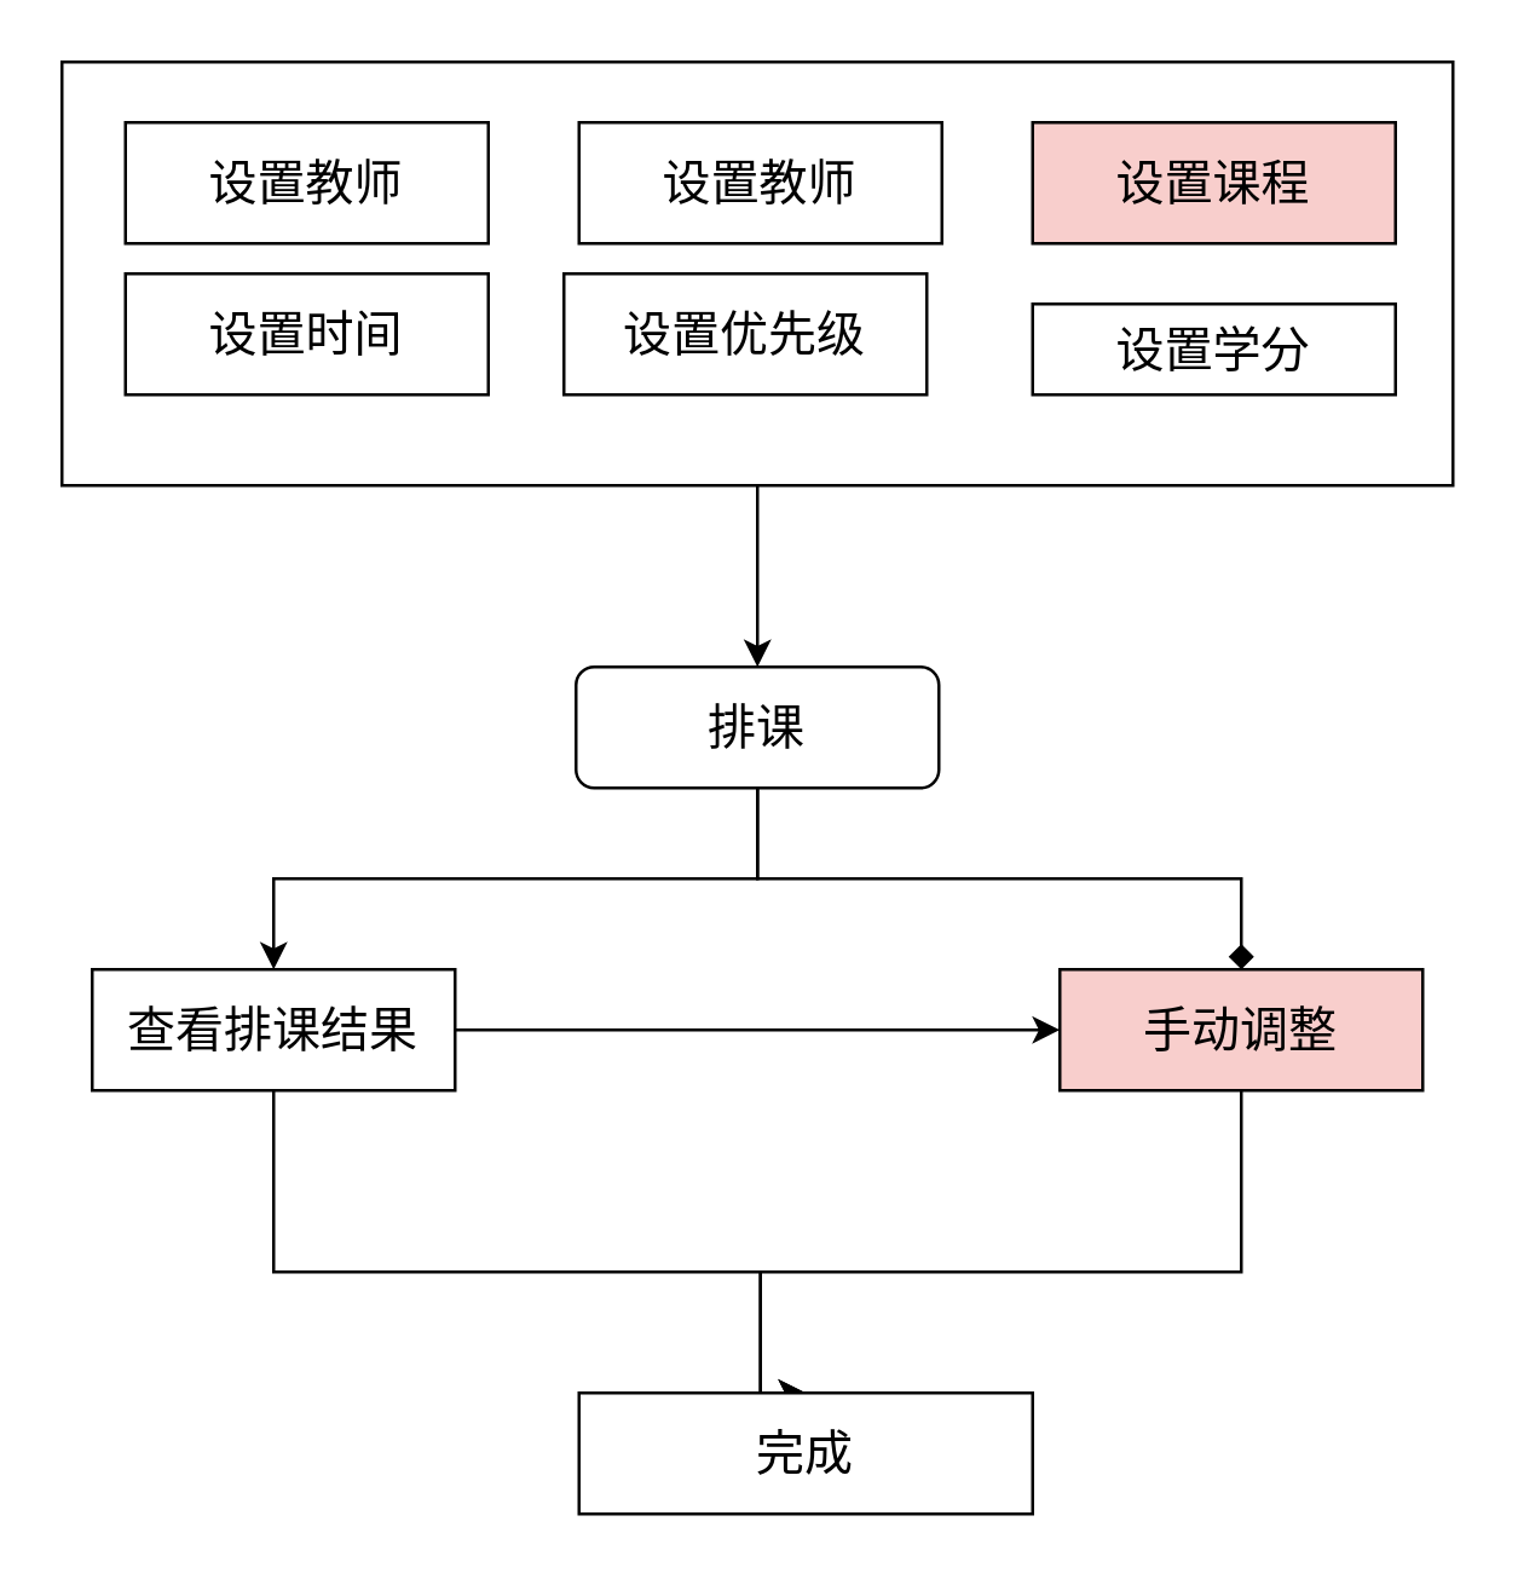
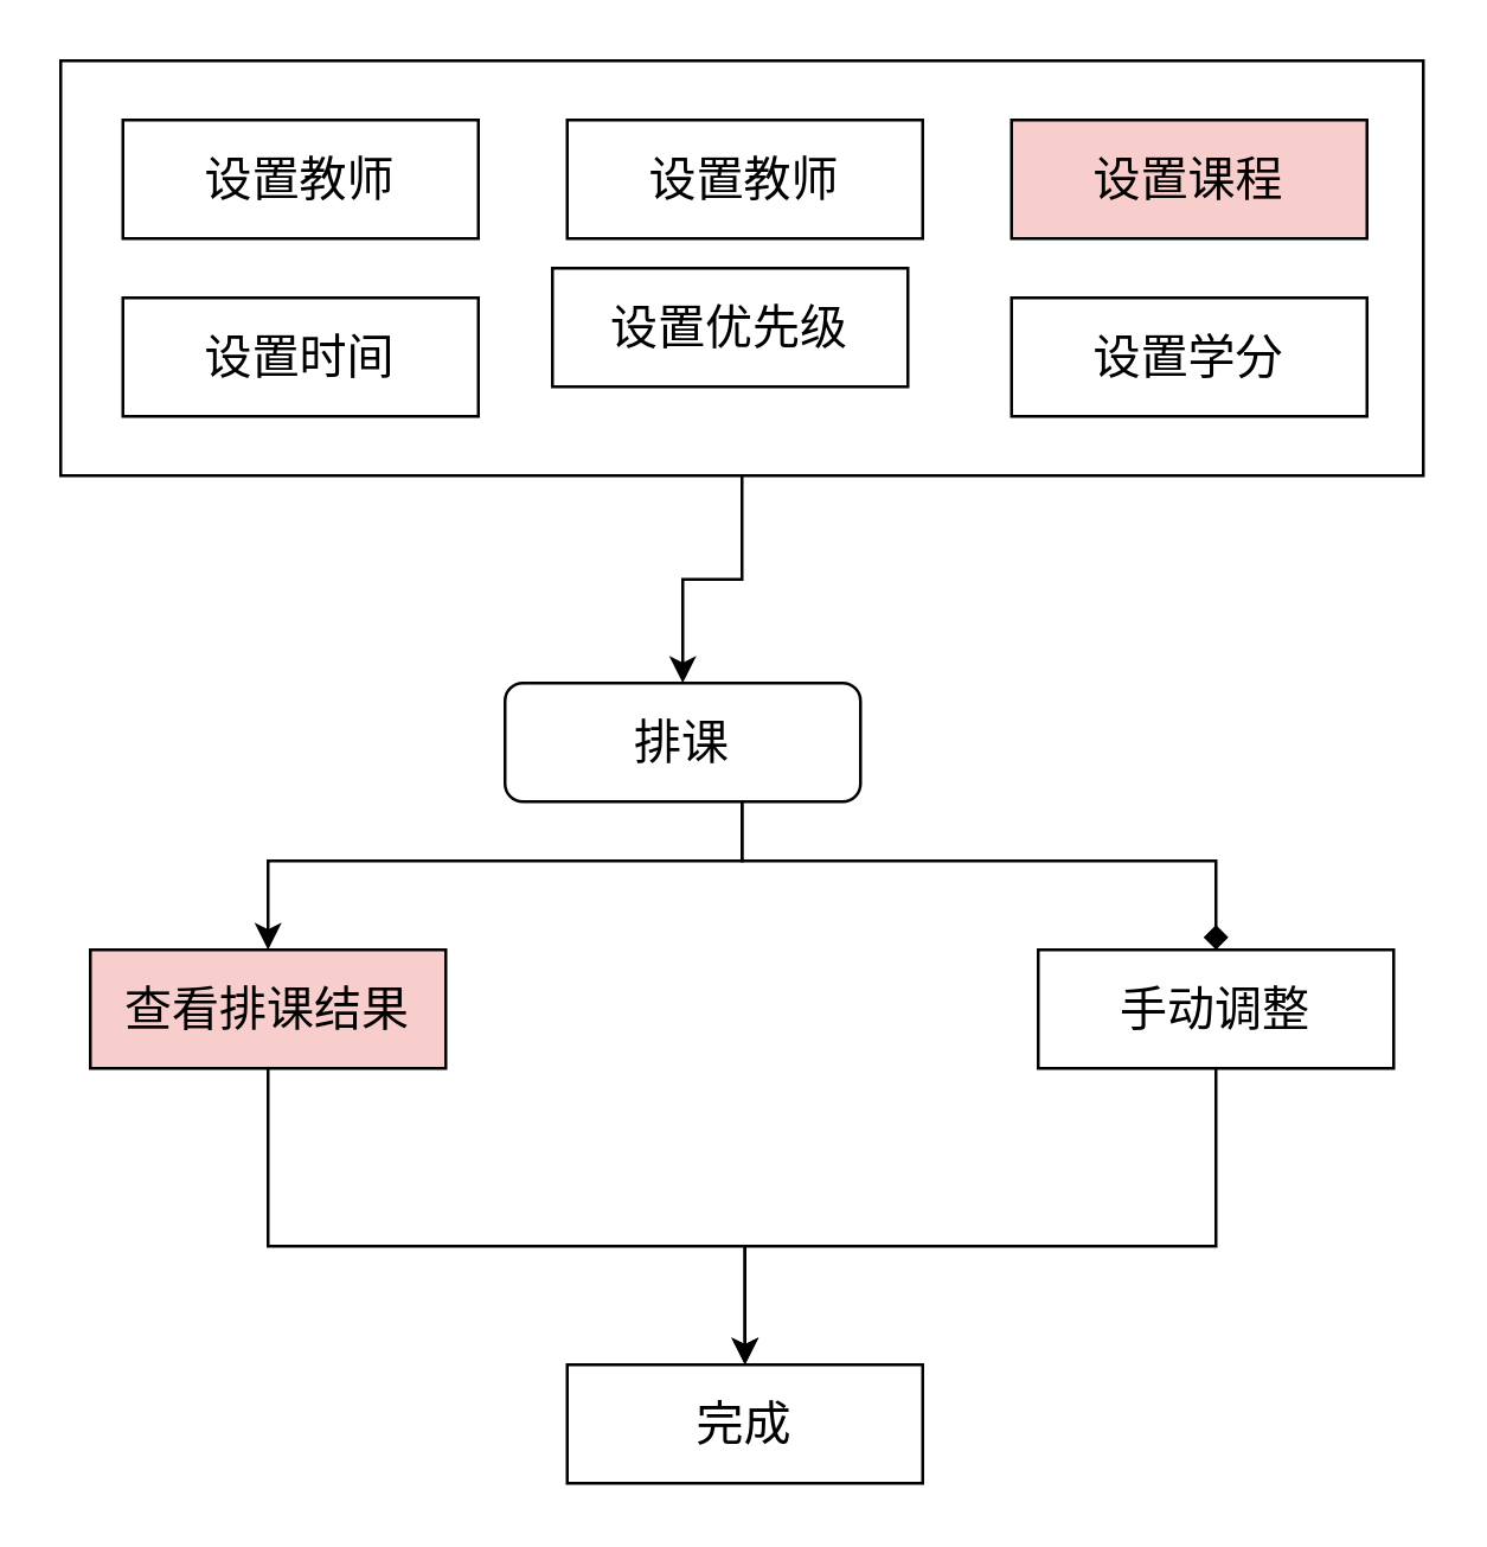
- <mxCell id="5" value="设置时间" style="rounded=0;whiteSpace=wrap;html=1;fontSize=16;" vertex="1" parent="1"><mxGeometry x="41" y="90" width="120" height="40" as="geometry" /></mxCell>
+ <mxCell id="5" value="设置时间" style="rounded=0;whiteSpace=wrap;html=1;fontSize=16;" vertex="1" parent="1"><mxGeometry x="41" y="100" width="120" height="40" as="geometry" /></mxCell>
- <mxCell id="9" value="设置学分" style="rounded=0;whiteSpace=wrap;html=1;fontSize=16;" vertex="1" parent="1"><mxGeometry x="341" y="100" width="120" height="30" as="geometry" /></mxCell>
+ <mxCell id="9" value="设置学分" style="rounded=0;whiteSpace=wrap;html=1;fontSize=16;" vertex="1" parent="1"><mxGeometry x="341" y="100" width="120" height="40" as="geometry" /></mxCell>
- <mxCell id="12" value="排课" style="rounded=1;whiteSpace=wrap;html=1;fontSize=16;" vertex="1" parent="1"><mxGeometry x="190" y="220" width="120" height="40" as="geometry" /></mxCell>
+ <mxCell id="12" value="排课" style="rounded=1;whiteSpace=wrap;html=1;fontSize=16;" vertex="1" parent="1"><mxGeometry x="170" y="230" width="120" height="40" as="geometry" /></mxCell>
- <mxCell id="15" value="查看排课结果" style="rounded=0;whiteSpace=wrap;html=1;fontSize=16;" vertex="1" parent="1"><mxGeometry x="30" y="320" width="120" height="40" as="geometry" /></mxCell>
+ <mxCell id="15" value="查看排课结果" style="rounded=0;whiteSpace=wrap;html=1;fontSize=16;fillColor=#f8cecc;" vertex="1" parent="1"><mxGeometry x="30" y="320" width="120" height="40" as="geometry" /></mxCell>
- <mxCell id="13" style="edgeStyle=orthogonalEdgeStyle;rounded=0;orthogonalLoop=1;jettySize=auto;html=1;fontSize=16;" edge="1" parent="1" source="15" target="17"><mxGeometry relative="1" as="geometry" /></mxCell>
- <mxCell id="17" value="手动调整" style="rounded=0;whiteSpace=wrap;html=1;fontSize=16;fillColor=#f8cecc;" vertex="1" parent="1"><mxGeometry x="350" y="320" width="120" height="40" as="geometry" /></mxCell>
+ <mxCell id="17" value="手动调整" style="rounded=0;whiteSpace=wrap;html=1;fontSize=16;" vertex="1" parent="1"><mxGeometry x="350" y="320" width="120" height="40" as="geometry" /></mxCell>
- <mxCell id="18" value="完成" style="rounded=0;whiteSpace=wrap;html=1;fontSize=16;" vertex="1" parent="1"><mxGeometry x="191" y="460" width="150" height="40" as="geometry" /></mxCell>
+ <mxCell id="18" value="完成" style="rounded=0;whiteSpace=wrap;html=1;fontSize=16;" vertex="1" parent="1"><mxGeometry x="191" y="460" width="120" height="40" as="geometry" /></mxCell>
